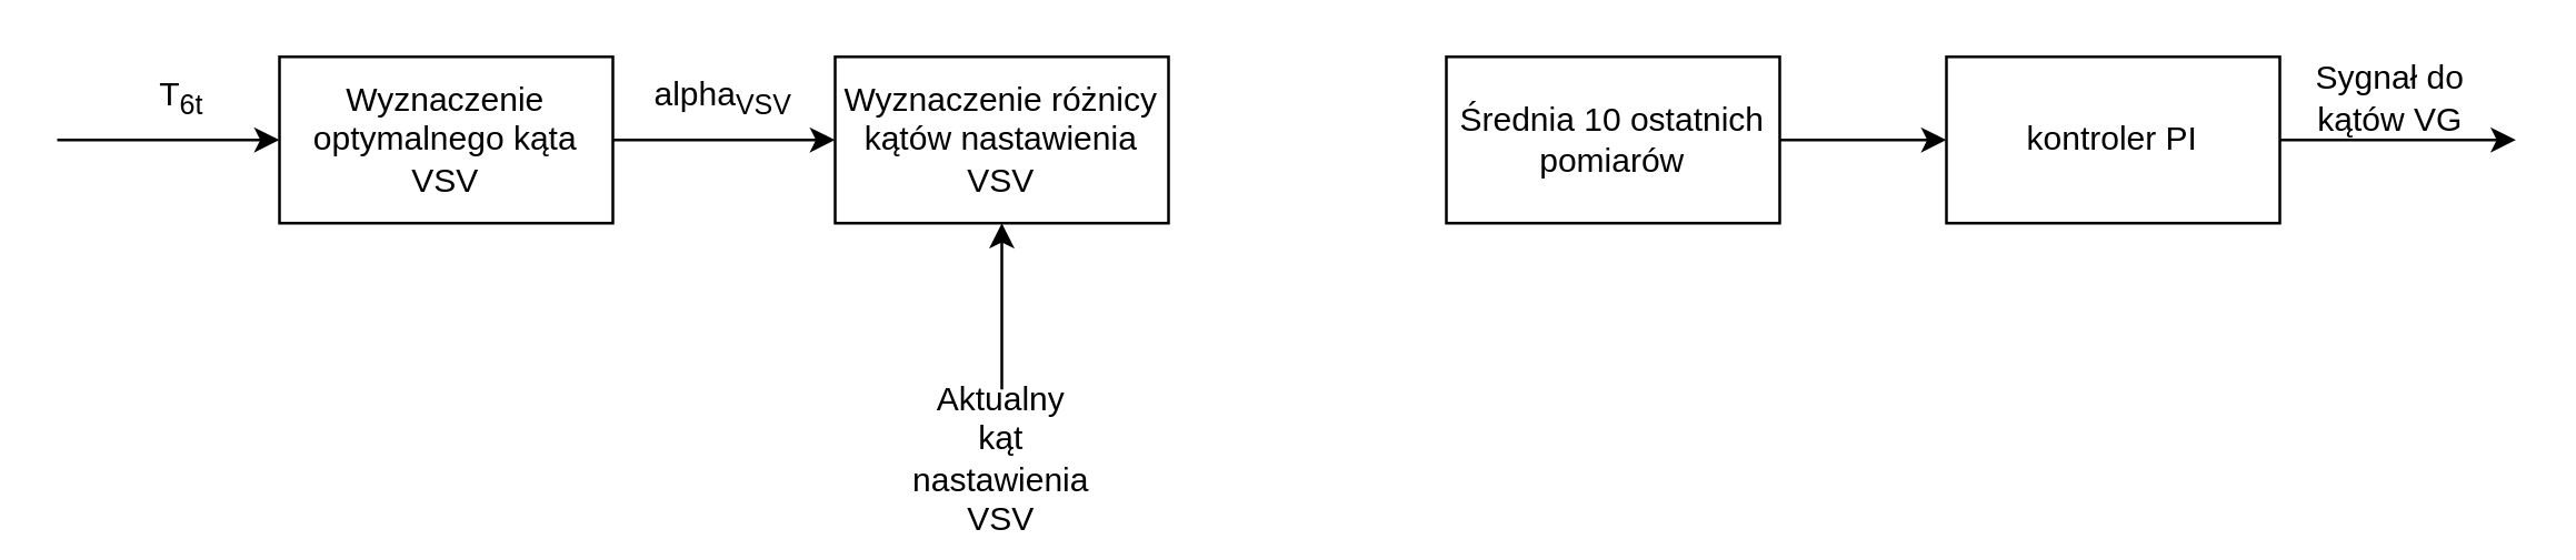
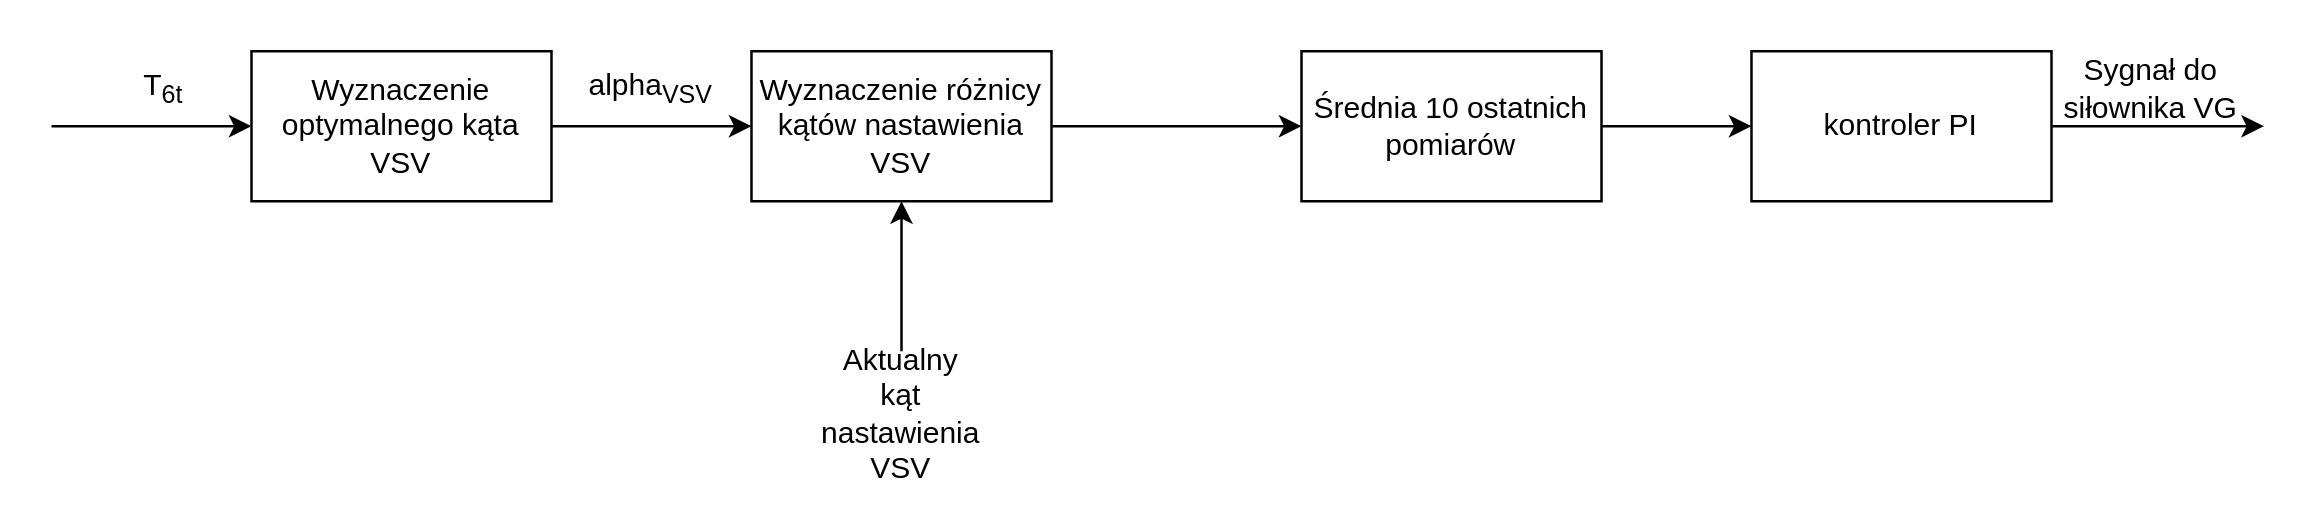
- <mxCell id="13" value="Sygnał do kątów VG" style="text;html=1;strokeColor=none;fillColor=none;align=center;verticalAlign=middle;whiteSpace=wrap;rounded=0;" parent="1" vertex="1"><mxGeometry x="820" y="20" width="80" height="30" as="geometry" /></mxCell>
+ <mxCell id="13" value="Sygnał do siłownika VG" style="text;html=1;strokeColor=none;fillColor=none;align=center;verticalAlign=middle;whiteSpace=wrap;rounded=0;" parent="1" vertex="1"><mxGeometry x="820" y="20" width="80" height="30" as="geometry" /></mxCell>
+ <mxCell id="4" style="edgeStyle=orthogonalEdgeStyle;rounded=0;orthogonalLoop=1;jettySize=auto;html=1;entryX=0;entryY=0.5;entryDx=0;entryDy=0;" edge="1" parent="1" source="5" target="15"><mxGeometry relative="1" as="geometry" /></mxCell>
